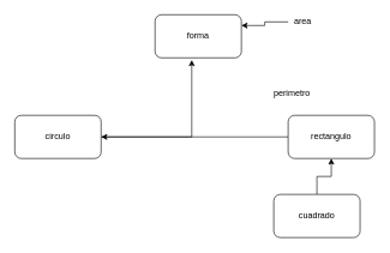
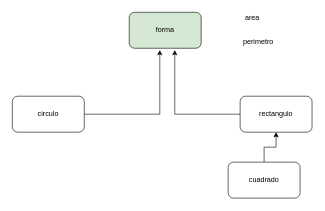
- <mxCell id="9" value="" style="edgeStyle=orthogonalEdgeStyle;rounded=0;orthogonalLoop=1;jettySize=auto;html=1;entryX=1;entryY=0.25;entryDx=0;entryDy=0;" edge="1" parent="1" source="10" target="4"><mxGeometry relative="1" as="geometry" /></mxCell>
- <mxCell id="4" value="forma" style="rounded=1;whiteSpace=wrap;html=1;" vertex="1" parent="1"><mxGeometry x="215" y="20" width="120" height="60" as="geometry" /></mxCell>
+ <mxCell id="4" value="forma" style="rounded=1;whiteSpace=wrap;html=1;fillColor=#d5e8d4;" vertex="1" parent="1"><mxGeometry x="215" y="20" width="120" height="60" as="geometry" /></mxCell>
- <mxCell id="11" value="perimetro" style="text;html=1;align=center;verticalAlign=middle;resizable=0;points=[];autosize=1;strokeColor=none;fillColor=none;" vertex="1" parent="1"><mxGeometry x="370" y="120" width="70" height="20" as="geometry" /></mxCell>
+ <mxCell id="11" value="perimetro" style="text;html=1;align=center;verticalAlign=middle;resizable=0;points=[];autosize=1;strokeColor=none;fillColor=none;" vertex="1" parent="1"><mxGeometry x="395" y="60" width="70" height="20" as="geometry" /></mxCell>
- <mxCell id="2" style="edgeStyle=orthogonalEdgeStyle;rounded=0;orthogonalLoop=1;jettySize=auto;html=1;" edge="1" parent="1" source="3" target="8"><mxGeometry relative="1" as="geometry" /></mxCell>
+ <mxCell id="2" style="edgeStyle=orthogonalEdgeStyle;rounded=0;orthogonalLoop=1;jettySize=auto;html=1;entryX=0.633;entryY=1.05;entryDx=0;entryDy=0;entryPerimeter=0;" edge="1" parent="1" source="3" target="4"><mxGeometry relative="1" as="geometry" /></mxCell>
